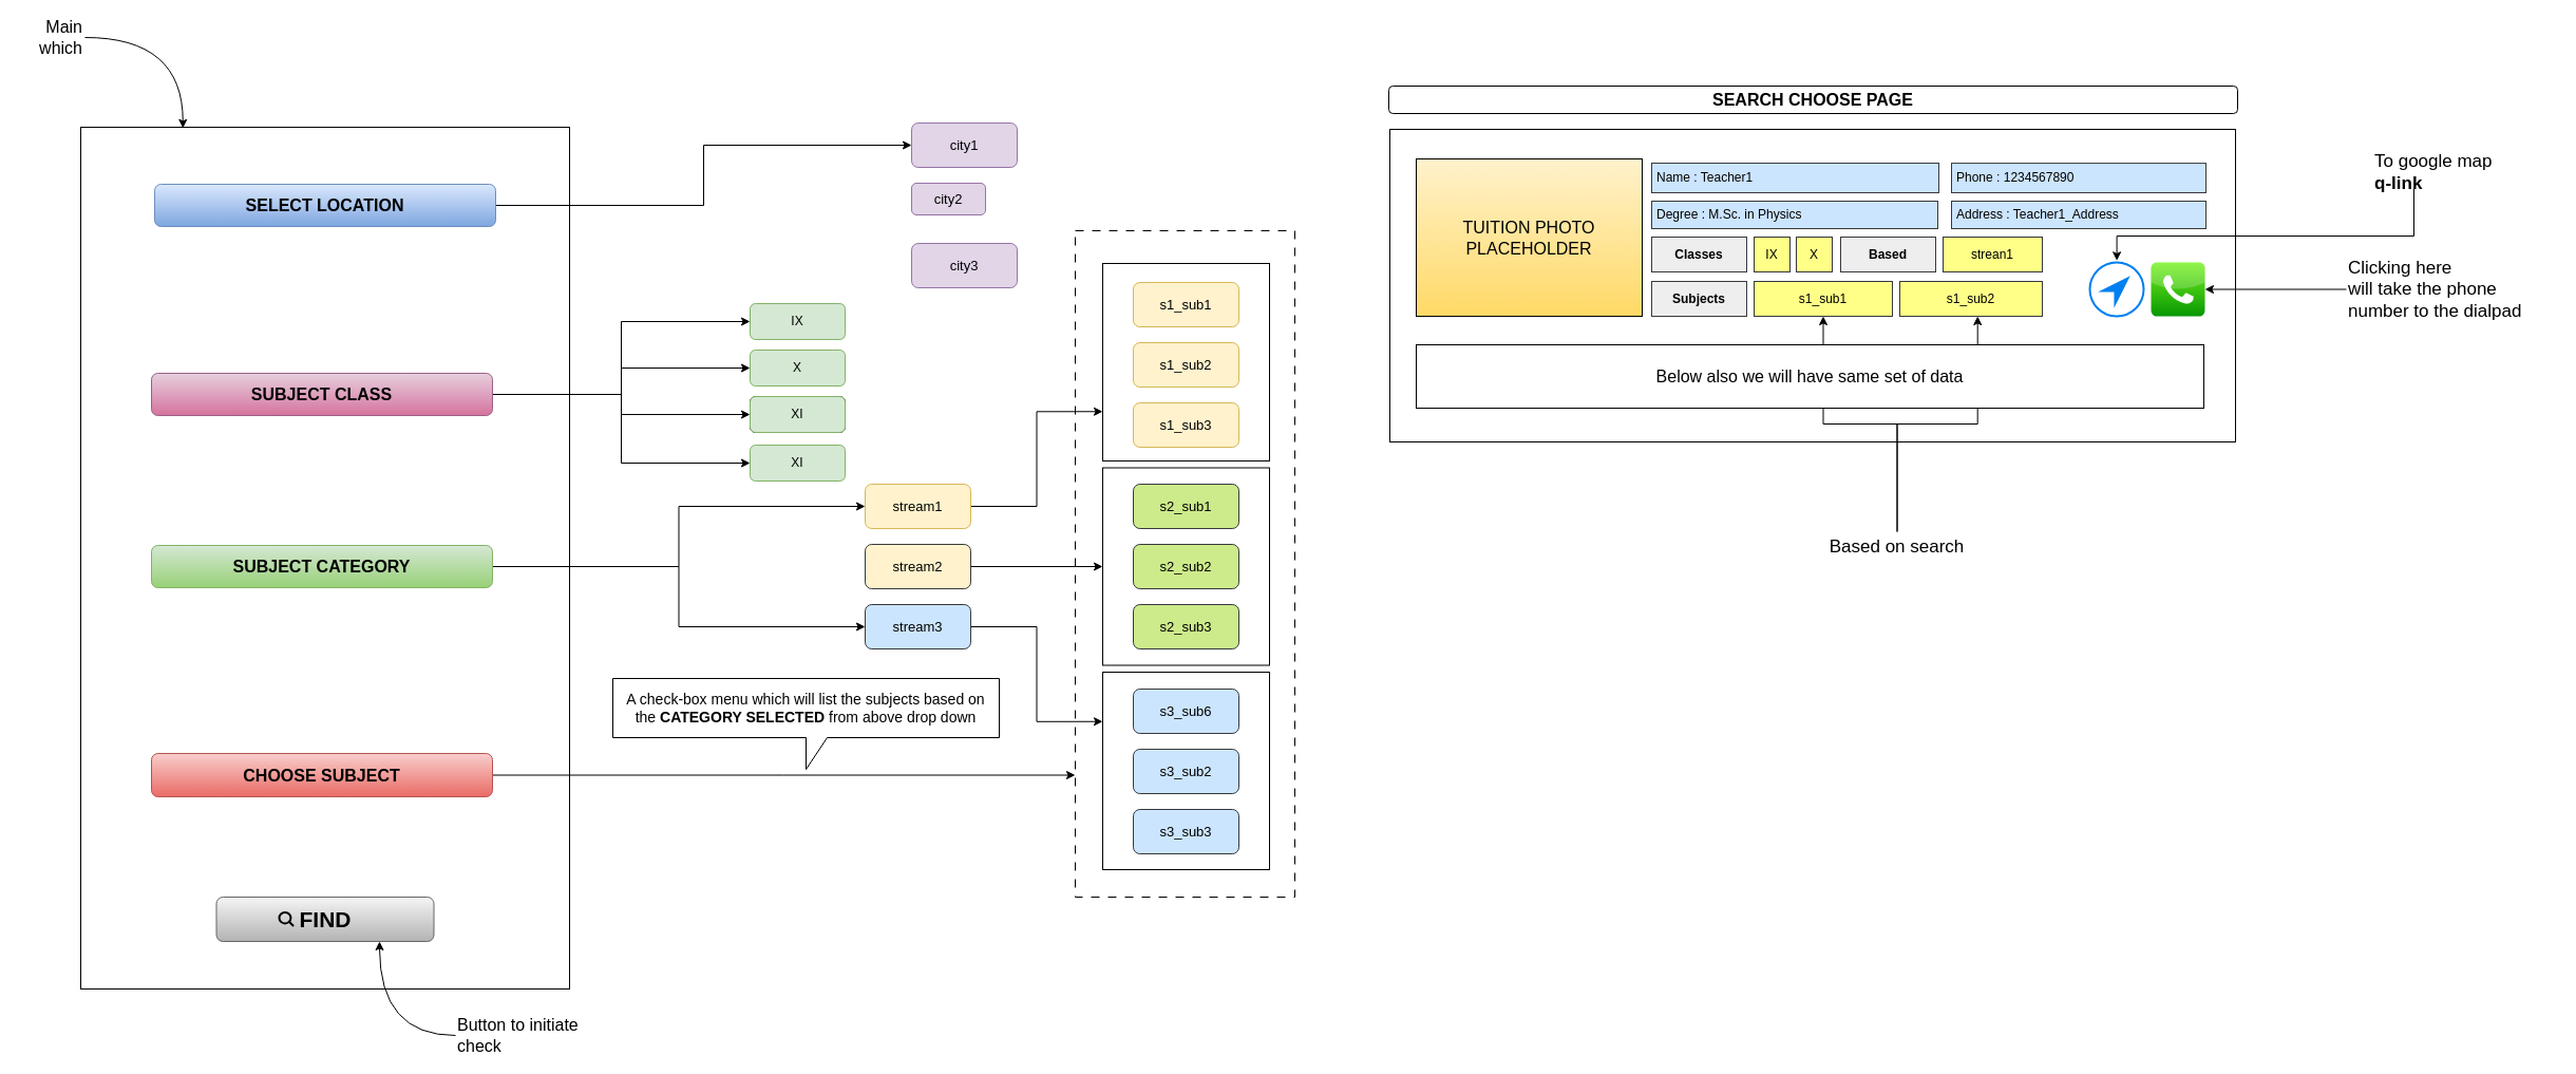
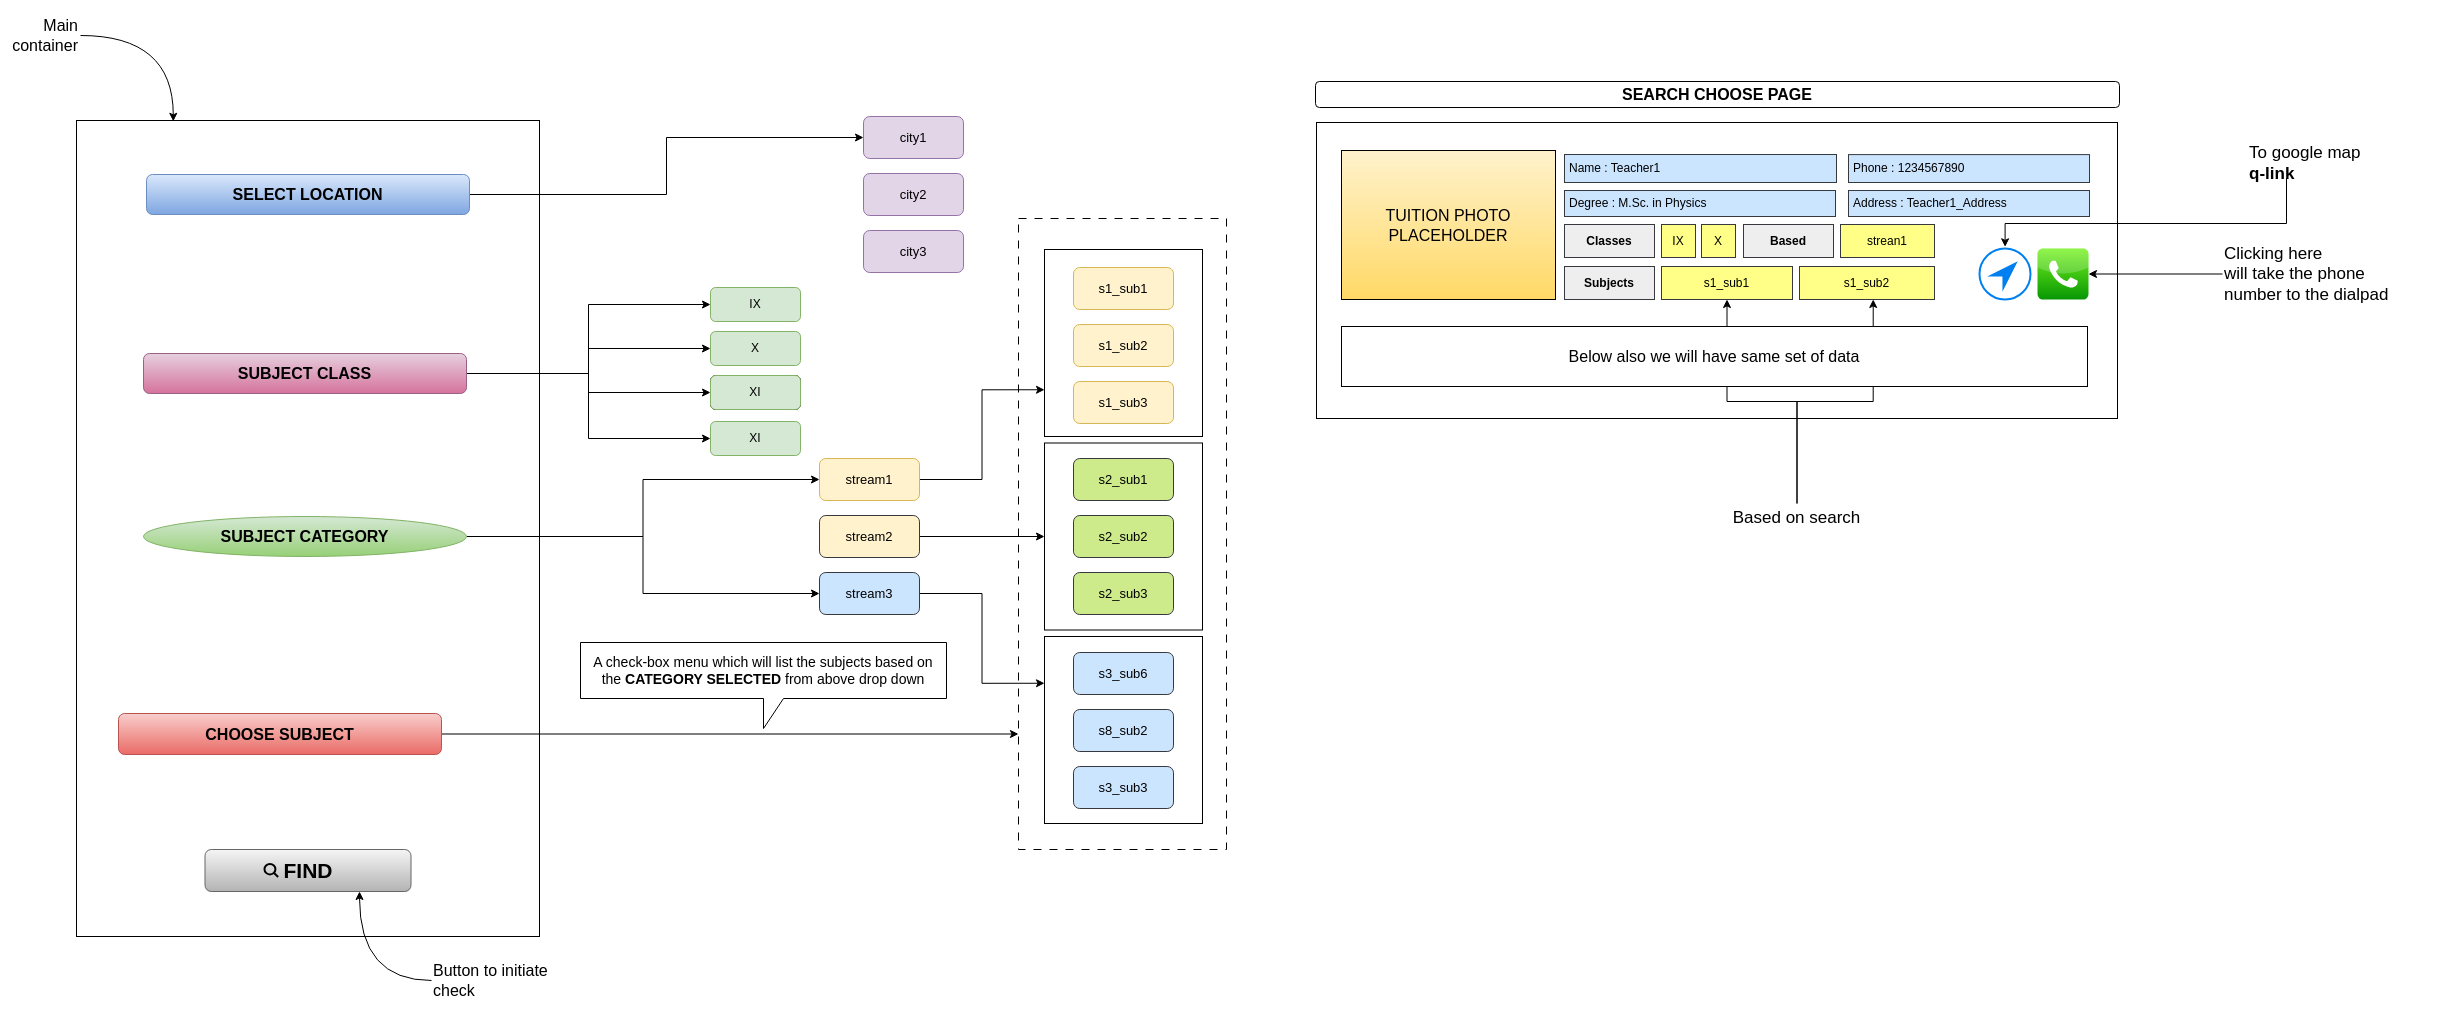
- <mxCell id="70" value="&lt;font style=&quot;font-size: 16px;&quot;&gt;Main which&lt;/font&gt;" style="text;html=1;align=right;verticalAlign=middle;whiteSpace=wrap;rounded=0;" parent="1" vertex="1"><mxGeometry x="20" y="20" width="60" height="30" as="geometry" /></mxCell>
+ <mxCell id="70" value="&lt;font style=&quot;font-size: 16px;&quot;&gt;Main container&lt;/font&gt;" style="text;html=1;align=right;verticalAlign=middle;whiteSpace=wrap;rounded=0;" parent="1" vertex="1"><mxGeometry x="20" y="20" width="60" height="30" as="geometry" /></mxCell>
- <mxCell id="33" value="city2" style="rounded=1;whiteSpace=wrap;html=1;fontSize=13;fillColor=#e1d5e7;strokeColor=#9673a6;" parent="1" vertex="1"><mxGeometry x="863" y="173" width="70" height="30" as="geometry" /></mxCell>
+ <mxCell id="33" value="city2" style="rounded=1;whiteSpace=wrap;html=1;fontSize=13;fillColor=#e1d5e7;strokeColor=#9673a6;" parent="1" vertex="1"><mxGeometry x="863" y="173" width="100" height="42" as="geometry" /></mxCell>
- <mxCell id="37" value="&lt;b&gt;&lt;font style=&quot;font-size: 16px;&quot;&gt;SUBJECT CATEGORY&lt;/font&gt;&lt;/b&gt;" style="rounded=1;whiteSpace=wrap;html=1;fontSize=14;fillColor=#d5e8d4;gradientColor=#97d077;strokeColor=#82b366;" parent="1" vertex="1"><mxGeometry x="143" y="516" width="323" height="40" as="geometry" /></mxCell>
+ <mxCell id="37" value="&lt;b&gt;&lt;font style=&quot;font-size: 16px;&quot;&gt;SUBJECT CATEGORY&lt;/font&gt;&lt;/b&gt;" style="ellipse;whiteSpace=wrap;html=1;fontSize=14;fillColor=#d5e8d4;gradientColor=#97d077;strokeColor=#82b366;" parent="1" vertex="1"><mxGeometry x="143" y="516" width="323" height="40" as="geometry" /></mxCell>
- <mxCell id="51" value="s3_sub2" style="rounded=1;whiteSpace=wrap;html=1;fontSize=13;fillColor=#cce5ff;strokeColor=#36393d;" parent="1" vertex="1"><mxGeometry x="1073" y="709" width="100" height="42" as="geometry" /></mxCell>
+ <mxCell id="51" value="s8_sub2" style="rounded=1;whiteSpace=wrap;html=1;fontSize=13;fillColor=#cce5ff;strokeColor=#36393d;" parent="1" vertex="1"><mxGeometry x="1073" y="709" width="100" height="42" as="geometry" /></mxCell>
- <mxCell id="64" value="CHOOSE SUBJECT" style="rounded=1;whiteSpace=wrap;html=1;fontSize=16;spacing=9;fillColor=#f8cecc;gradientColor=#ea6b66;strokeColor=#b85450;fontStyle=1" parent="1" vertex="1"><mxGeometry x="143" y="713" width="323" height="41" as="geometry" /></mxCell>
+ <mxCell id="64" value="CHOOSE SUBJECT" style="rounded=1;whiteSpace=wrap;html=1;fontSize=16;spacing=9;fillColor=#f8cecc;gradientColor=#ea6b66;strokeColor=#b85450;fontStyle=1" parent="1" vertex="1"><mxGeometry x="118" y="713" width="323" height="41" as="geometry" /></mxCell>
